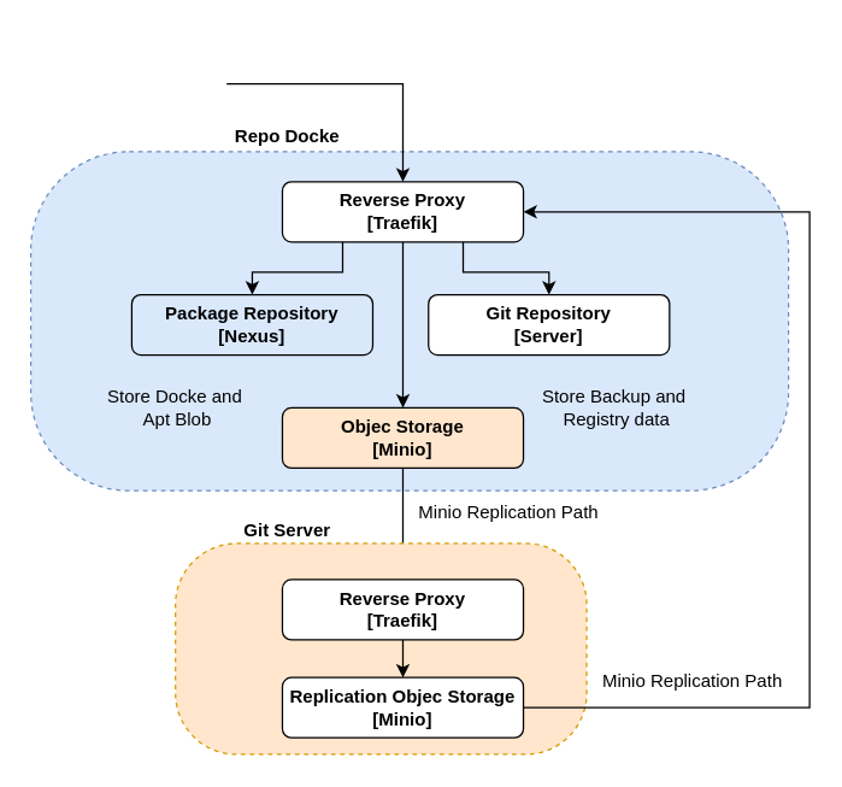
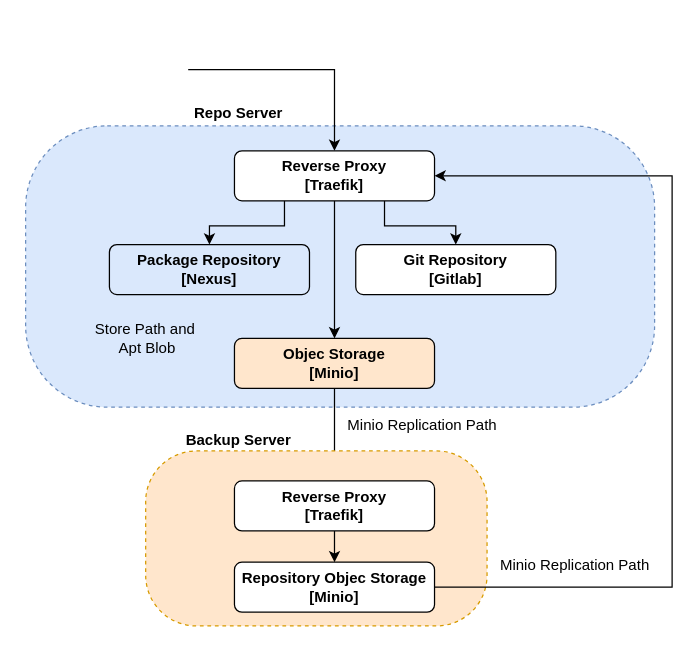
- <mxCell id="21" value="Repo Docke" style="text;html=1;align=center;verticalAlign=middle;resizable=0;points=[];autosize=1;strokeColor=none;fillColor=none;fontStyle=1" parent="1" vertex="1"><mxGeometry x="145" y="75" width="90" height="30" as="geometry" /></mxCell>
+ <mxCell id="21" value="Repo Server" style="text;html=1;align=center;verticalAlign=middle;resizable=0;points=[];autosize=1;strokeColor=none;fillColor=none;fontStyle=1" parent="1" vertex="1"><mxGeometry x="145" y="75" width="90" height="30" as="geometry" /></mxCell>
- <mxCell id="6" value="Git Repository&lt;br&gt;[Server]" style="rounded=1;whiteSpace=wrap;html=1;fontStyle=1;align=center;" parent="1" vertex="1"><mxGeometry x="284" y="195" width="160" height="40" as="geometry" /></mxCell>
+ <mxCell id="6" value="Git Repository&lt;br&gt;[Gitlab]" style="rounded=1;whiteSpace=wrap;html=1;fontStyle=1;align=center;" parent="1" vertex="1"><mxGeometry x="284" y="195" width="160" height="40" as="geometry" /></mxCell>
- <mxCell id="12" value="Store Docke and&amp;nbsp;&lt;br&gt;Apt Blob" style="text;html=1;align=center;verticalAlign=middle;resizable=0;points=[];autosize=1;strokeColor=none;fillColor=none;" parent="1" vertex="1"><mxGeometry x="57" y="250" width="120" height="40" as="geometry" /></mxCell>
+ <mxCell id="12" value="Store Path and&amp;nbsp;&lt;br&gt;Apt Blob" style="text;html=1;align=center;verticalAlign=middle;resizable=0;points=[];autosize=1;strokeColor=none;fillColor=none;" parent="1" vertex="1"><mxGeometry x="57" y="250" width="120" height="40" as="geometry" /></mxCell>
- <mxCell id="11" value="Store Backup and&lt;br&gt;&amp;nbsp;Registry data" style="text;html=1;align=center;verticalAlign=middle;resizable=0;points=[];autosize=1;strokeColor=none;fillColor=none;" parent="1" vertex="1"><mxGeometry x="347" y="250" width="120" height="40" as="geometry" /></mxCell>
- <mxCell id="22" value="Git Server" style="text;html=1;align=center;verticalAlign=middle;resizable=0;points=[];autosize=1;strokeColor=none;fillColor=none;fontStyle=1" parent="1" vertex="1"><mxGeometry x="135" y="337" width="110" height="30" as="geometry" /></mxCell>
+ <mxCell id="22" value="Backup Server" style="text;html=1;align=center;verticalAlign=middle;resizable=0;points=[];autosize=1;strokeColor=none;fillColor=none;fontStyle=1" parent="1" vertex="1"><mxGeometry x="135" y="337" width="110" height="30" as="geometry" /></mxCell>
- <mxCell id="16" value="Replication Objec Storage&lt;br&gt;[Minio]" style="rounded=1;whiteSpace=wrap;html=1;fontStyle=1" parent="1" vertex="1"><mxGeometry x="187" y="449" width="160" height="40" as="geometry" /></mxCell>
+ <mxCell id="16" value="Repository Objec Storage&lt;br&gt;[Minio]" style="rounded=1;whiteSpace=wrap;html=1;fontStyle=1" parent="1" vertex="1"><mxGeometry x="187" y="449" width="160" height="40" as="geometry" /></mxCell>
